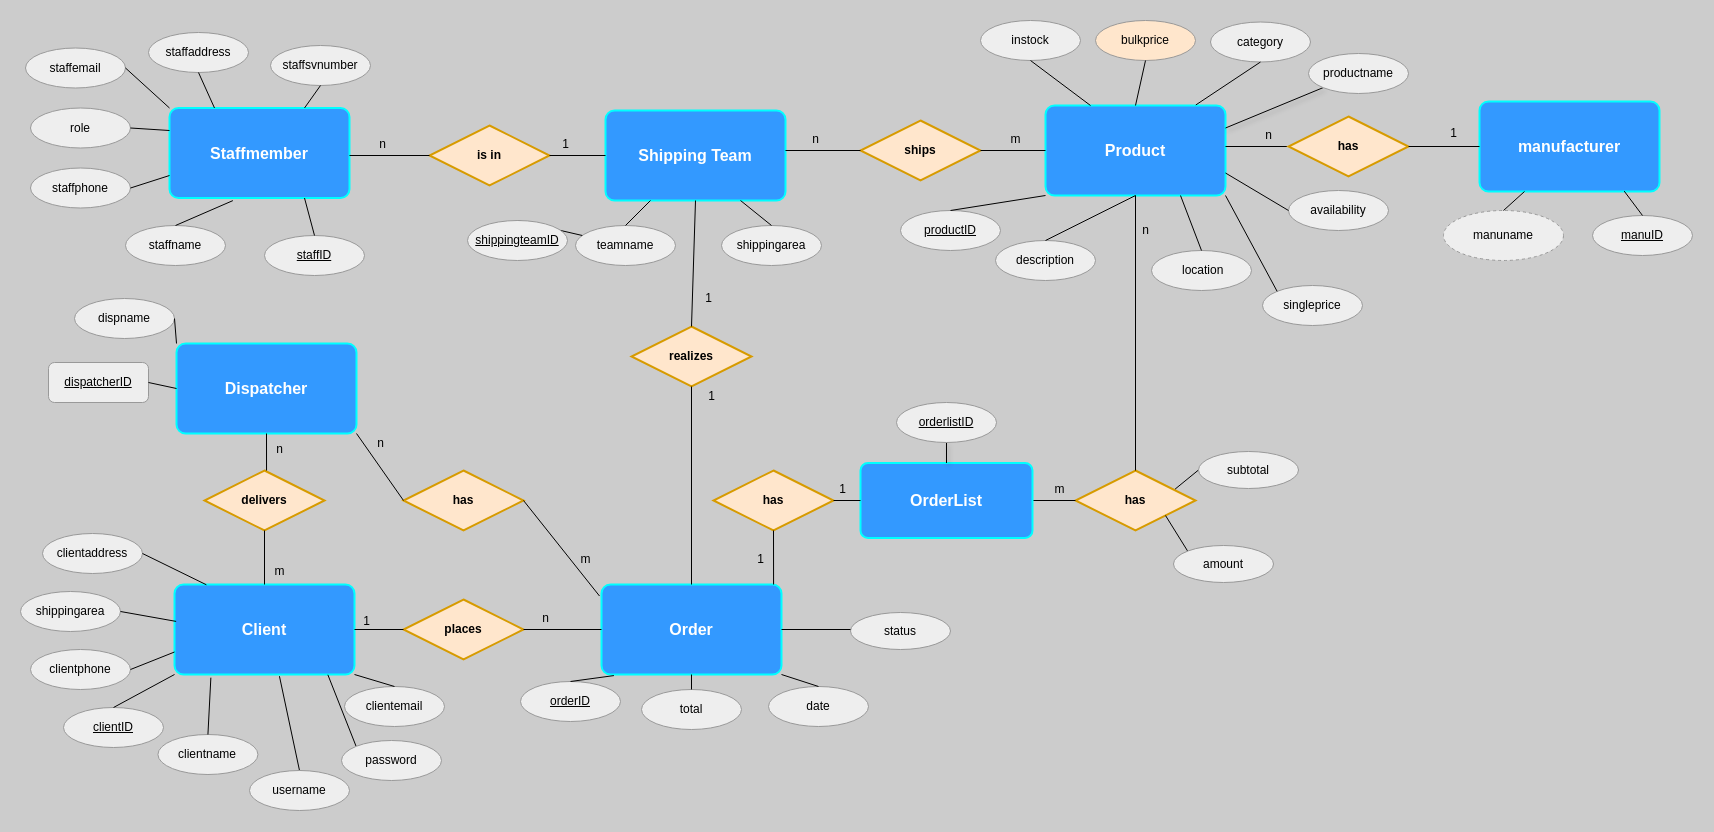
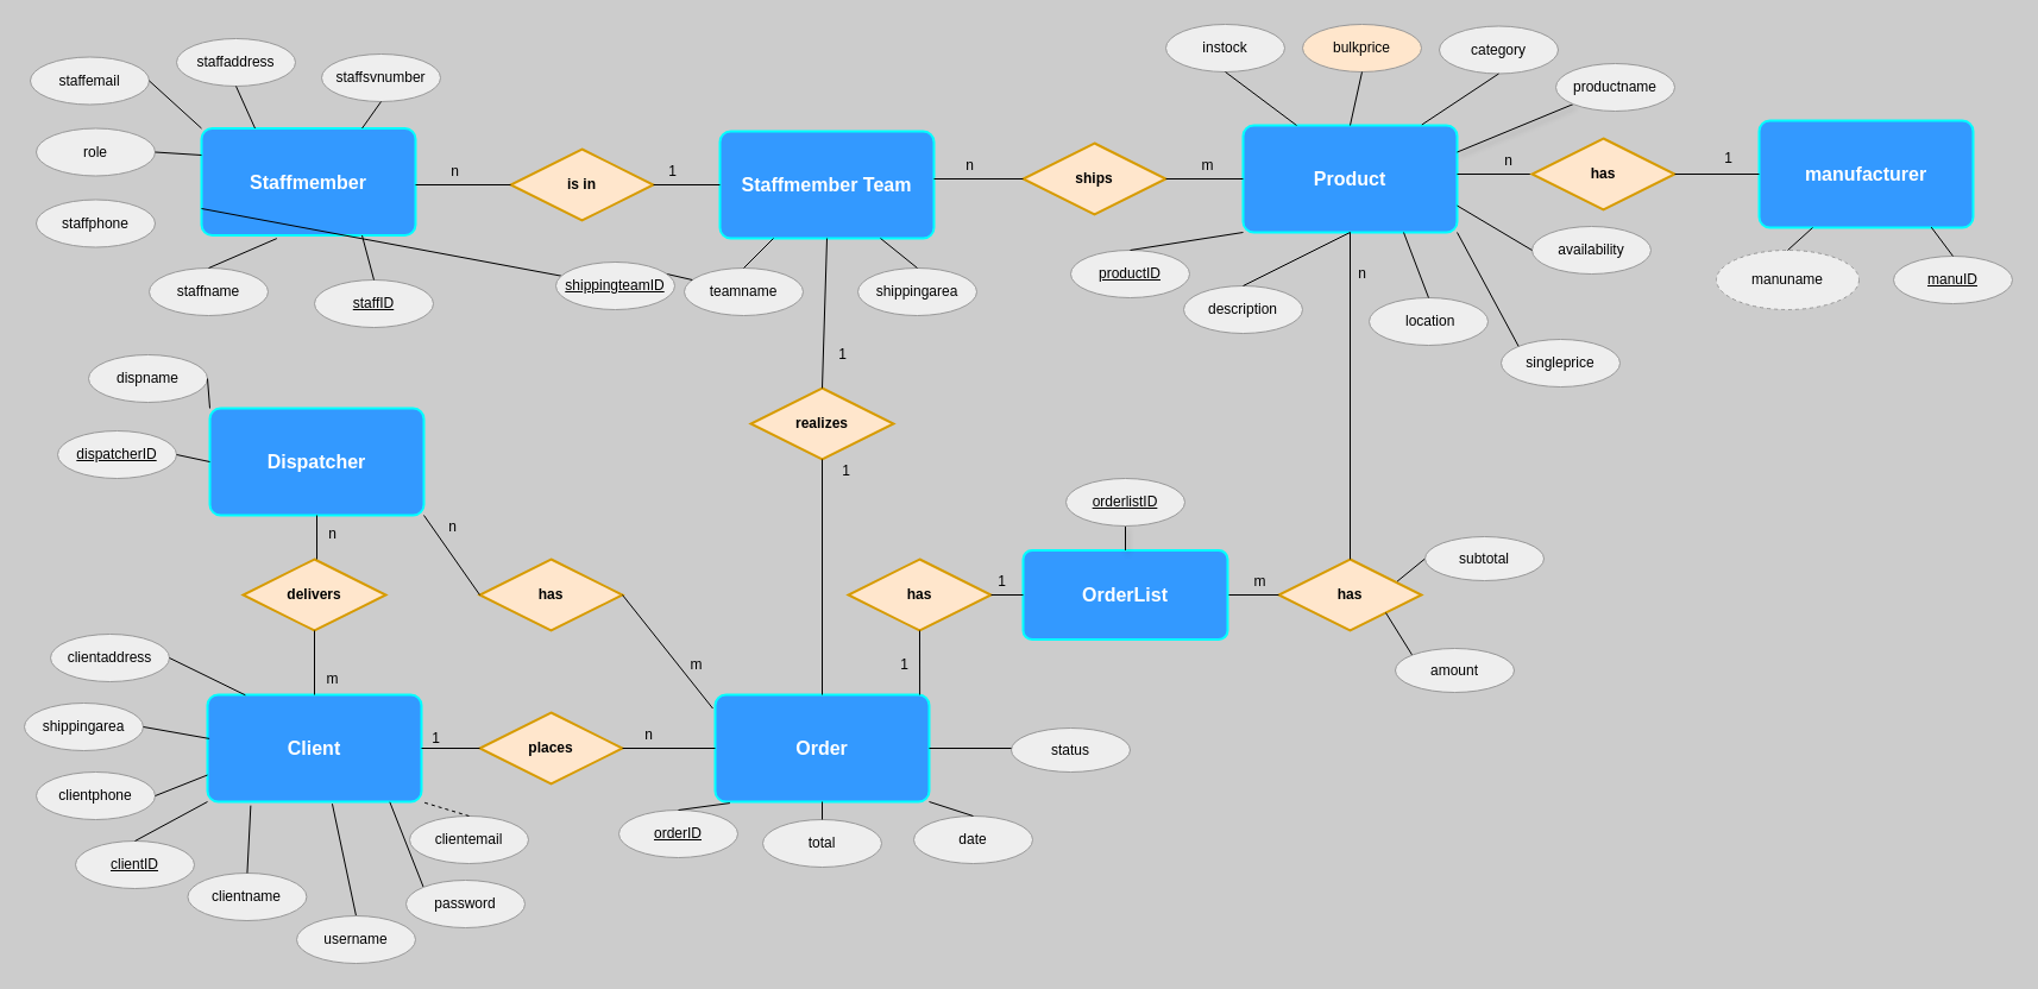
- <mxCell id="13" value="&lt;font style=&quot;font-size: 16px&quot; color=&quot;#ffffff&quot;&gt;&lt;b&gt;Shipping Team&lt;/b&gt;&lt;/font&gt;" style="rounded=1;arcSize=10;whiteSpace=wrap;html=1;align=center;strokeColor=#00FFFF;strokeWidth=2;fillColor=#3399FF;gradientColor=none;fixDash=0;shadow=0;" parent="1" vertex="1"><mxGeometry x="605" y="110" width="180" height="90" as="geometry" /></mxCell>
+ <mxCell id="13" value="&lt;font style=&quot;font-size: 16px&quot; color=&quot;#ffffff&quot;&gt;&lt;b&gt;Staffmember Team&lt;/b&gt;&lt;/font&gt;" style="rounded=1;arcSize=10;whiteSpace=wrap;html=1;align=center;strokeColor=#00FFFF;strokeWidth=2;fillColor=#3399FF;gradientColor=none;fixDash=0;shadow=0;" parent="1" vertex="1"><mxGeometry x="605" y="110" width="180" height="90" as="geometry" /></mxCell>
- <mxCell id="43" value="" style="endArrow=none;html=1;rounded=0;entryX=1;entryY=0.5;entryDx=0;entryDy=0;exitX=0;exitY=0.75;exitDx=0;exitDy=0;fixDash=0;shadow=0;" parent="1" source="10" target="34" edge="1"><mxGeometry relative="1" as="geometry"><mxPoint x="220" y="227.5" as="sourcePoint" /><mxPoint x="220" y="252.5" as="targetPoint" /></mxGeometry></mxCell>
+ <mxCell id="43" value="" style="endArrow=none;html=1;rounded=0;exitX=0;exitY=0.75;exitDx=0;exitDy=0;fixDash=0;shadow=0;" parent="1" source="10" target="104" edge="1"><mxGeometry relative="1" as="geometry"><mxPoint x="220" y="227.5" as="sourcePoint" /><mxPoint x="220" y="252.5" as="targetPoint" /></mxGeometry></mxCell>
- <mxCell id="30" value="&lt;u&gt;dispatcherID&lt;/u&gt;" style="whiteSpace=wrap;html=1;align=center;shadow=0;strokeColor=#999999;fillColor=#eeeeee;fixDash=0;rounded=1;" parent="1" vertex="1"><mxGeometry x="48" y="362" width="100" height="40" as="geometry" /></mxCell>
+ <mxCell id="30" value="&lt;u&gt;dispatcherID&lt;/u&gt;" style="ellipse;whiteSpace=wrap;html=1;align=center;shadow=0;strokeColor=#999999;fillColor=#eeeeee;fixDash=0;" parent="1" vertex="1"><mxGeometry x="48" y="362" width="100" height="40" as="geometry" /></mxCell>
- <mxCell id="75" value="" style="endArrow=none;html=1;rounded=0;exitX=0.5;exitY=0;exitDx=0;exitDy=0;entryX=1;entryY=1;entryDx=0;entryDy=0;fixDash=0;shadow=0;" parent="1" source="24" target="20" edge="1"><mxGeometry relative="1" as="geometry"><mxPoint x="290" y="596" as="sourcePoint" /><mxPoint x="450" y="596" as="targetPoint" /></mxGeometry></mxCell>
+ <mxCell id="75" value="" style="endArrow=none;html=1;rounded=0;exitX=0.5;exitY=0;exitDx=0;exitDy=0;entryX=1;entryY=1;entryDx=0;entryDy=0;fixDash=0;shadow=0;dashed=1;" parent="1" source="24" target="20" edge="1"><mxGeometry relative="1" as="geometry"><mxPoint x="290" y="596" as="sourcePoint" /><mxPoint x="450" y="596" as="targetPoint" /></mxGeometry></mxCell>
